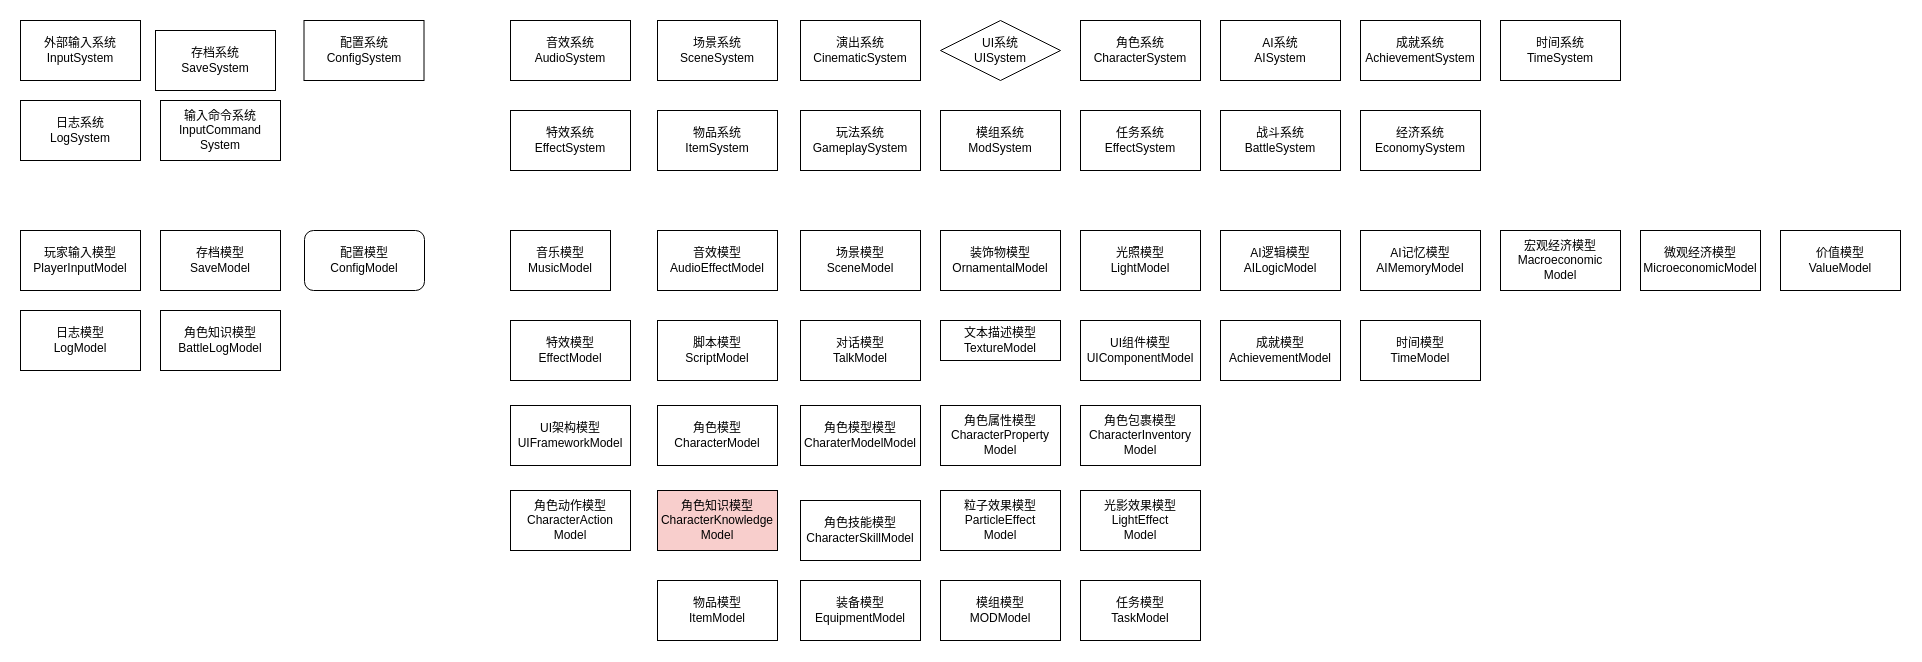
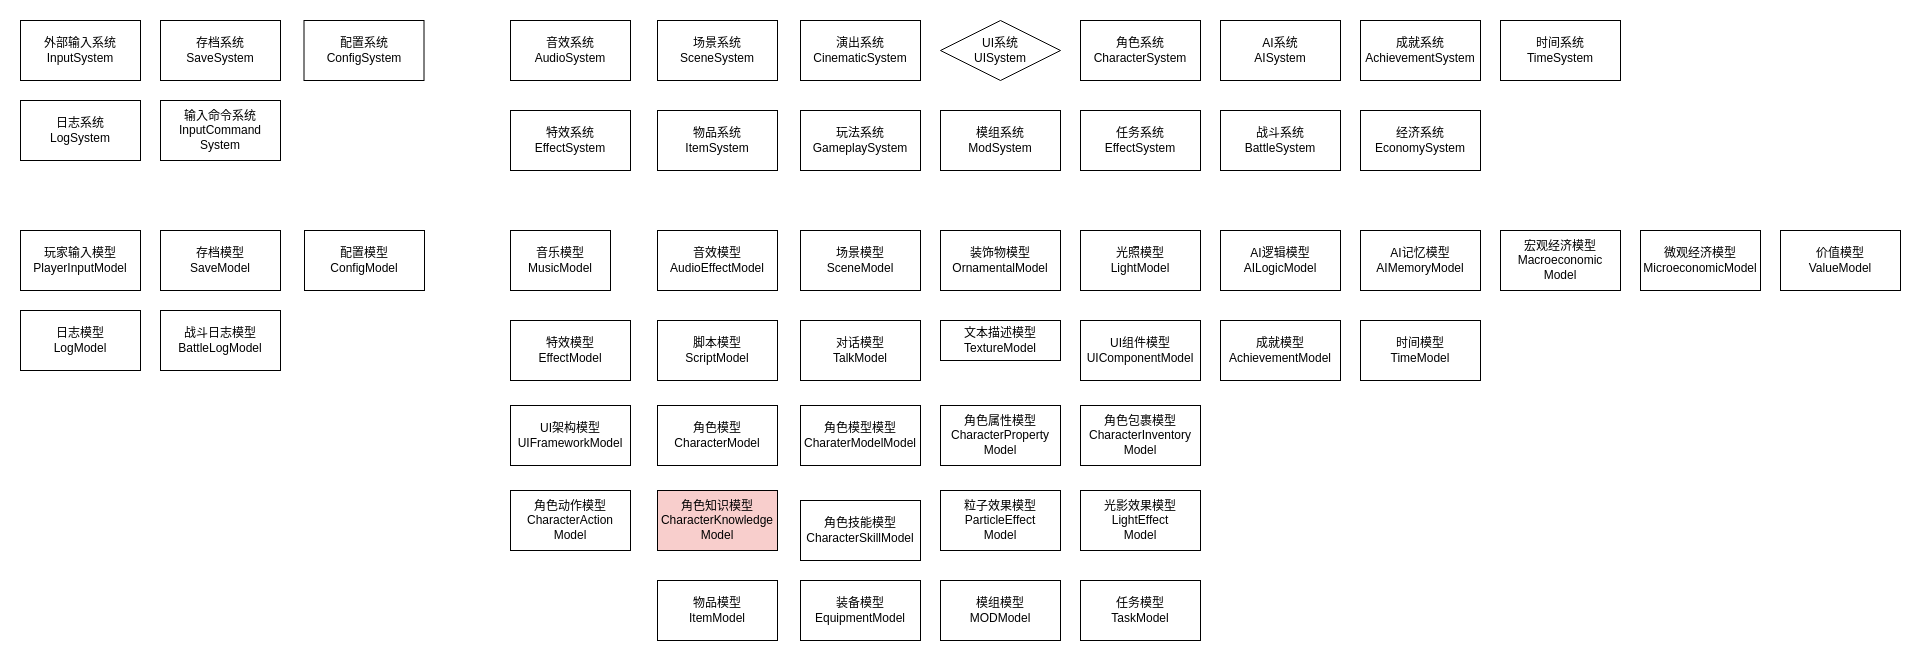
- <mxCell id="7" value="存档系统&lt;br&gt;SaveSystem" style="rounded=0;whiteSpace=wrap;html=1;" vertex="1" parent="1"><mxGeometry x="155" y="30" width="120" height="60" as="geometry" /></mxCell>
+ <mxCell id="7" value="存档系统&lt;br&gt;SaveSystem" style="rounded=0;whiteSpace=wrap;html=1;" vertex="1" parent="1"><mxGeometry x="160" y="20" width="120" height="60" as="geometry" /></mxCell>
- <mxCell id="15" value="配置模型&lt;br&gt;ConfigModel" style="whiteSpace=wrap;html=1;rounded=1;" vertex="1" parent="1"><mxGeometry x="304" y="230" width="120" height="60" as="geometry" /></mxCell>
+ <mxCell id="15" value="配置模型&lt;br&gt;ConfigModel" style="rounded=0;whiteSpace=wrap;html=1;" vertex="1" parent="1"><mxGeometry x="304" y="230" width="120" height="60" as="geometry" /></mxCell>
- <mxCell id="57" value="角色知识模型&lt;br&gt;BattleLogModel" style="rounded=0;whiteSpace=wrap;html=1;" vertex="1" parent="1"><mxGeometry x="160" y="310" width="120" height="60" as="geometry" /></mxCell>
+ <mxCell id="57" value="战斗日志模型&lt;br&gt;BattleLogModel" style="rounded=0;whiteSpace=wrap;html=1;" vertex="1" parent="1"><mxGeometry x="160" y="310" width="120" height="60" as="geometry" /></mxCell>
